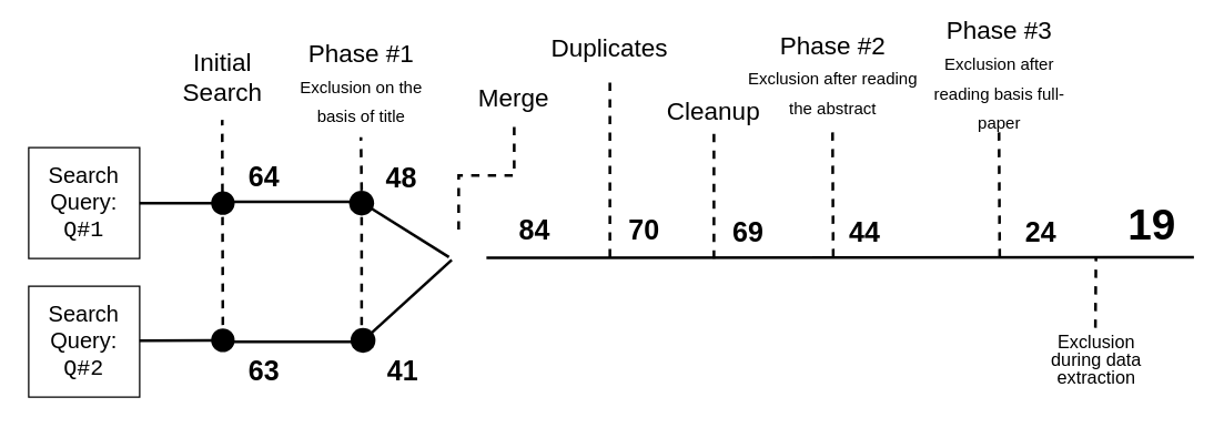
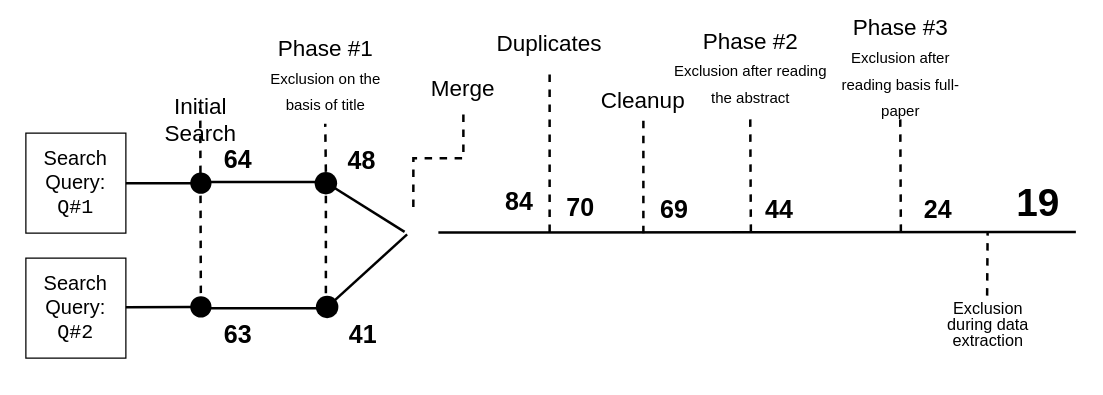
- <mxCell id="9" value="Initial&lt;br style=&quot;font-size: 18px;&quot;&gt;Search" style="text;html=1;strokeColor=none;fillColor=none;align=center;verticalAlign=middle;whiteSpace=wrap;rounded=0;fontSize=18;" parent="1" vertex="1"><mxGeometry x="140" y="46" width="40" height="20" as="geometry" /></mxCell>
+ <mxCell id="9" value="Initial&lt;br style=&quot;font-size: 18px;&quot;&gt;Search" style="text;html=1;strokeColor=none;fillColor=none;align=center;verticalAlign=middle;whiteSpace=wrap;rounded=0;fontSize=18;" parent="1" vertex="1"><mxGeometry x="140" y="86" width="40" height="20" as="geometry" /></mxCell>
- <mxCell id="32" value="84" style="text;html=1;strokeColor=none;fillColor=none;align=center;verticalAlign=middle;whiteSpace=wrap;rounded=0;fontSize=20;fontStyle=1" parent="1" vertex="1"><mxGeometry x="365" y="155" width="40" height="20" as="geometry" /></mxCell>
+ <mxCell id="32" value="84" style="text;html=1;strokeColor=none;fillColor=none;align=center;verticalAlign=middle;whiteSpace=wrap;rounded=0;fontSize=20;fontStyle=1" parent="1" vertex="1"><mxGeometry x="395" y="150" width="40" height="20" as="geometry" /></mxCell>
